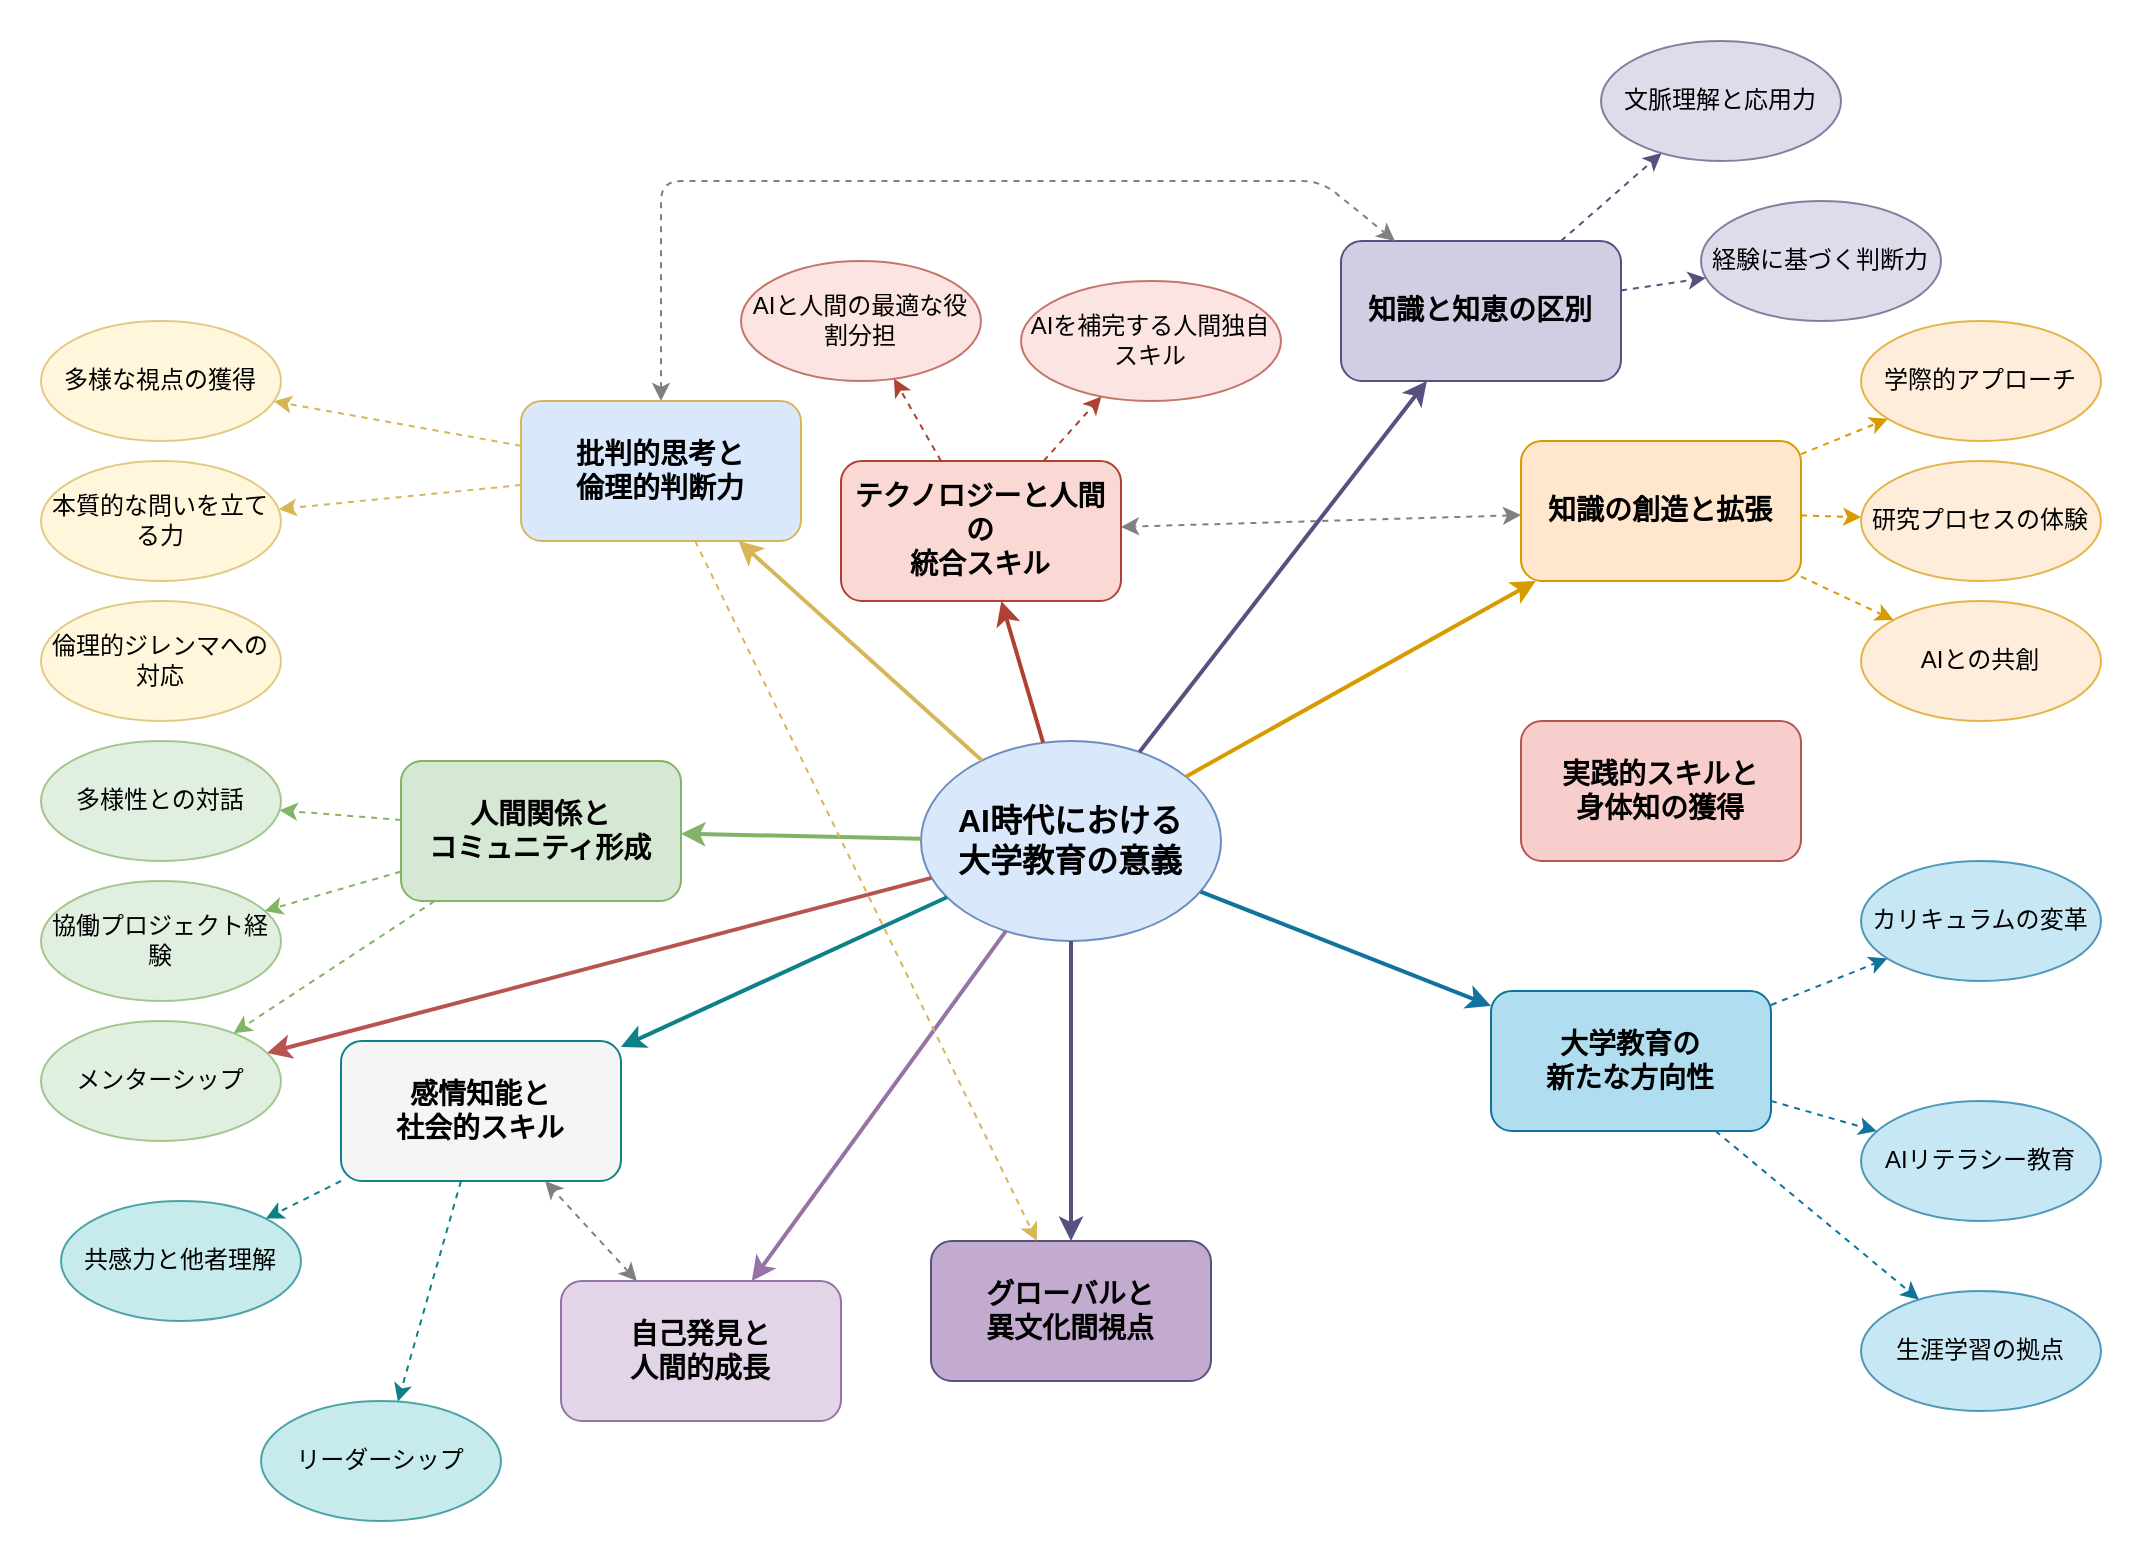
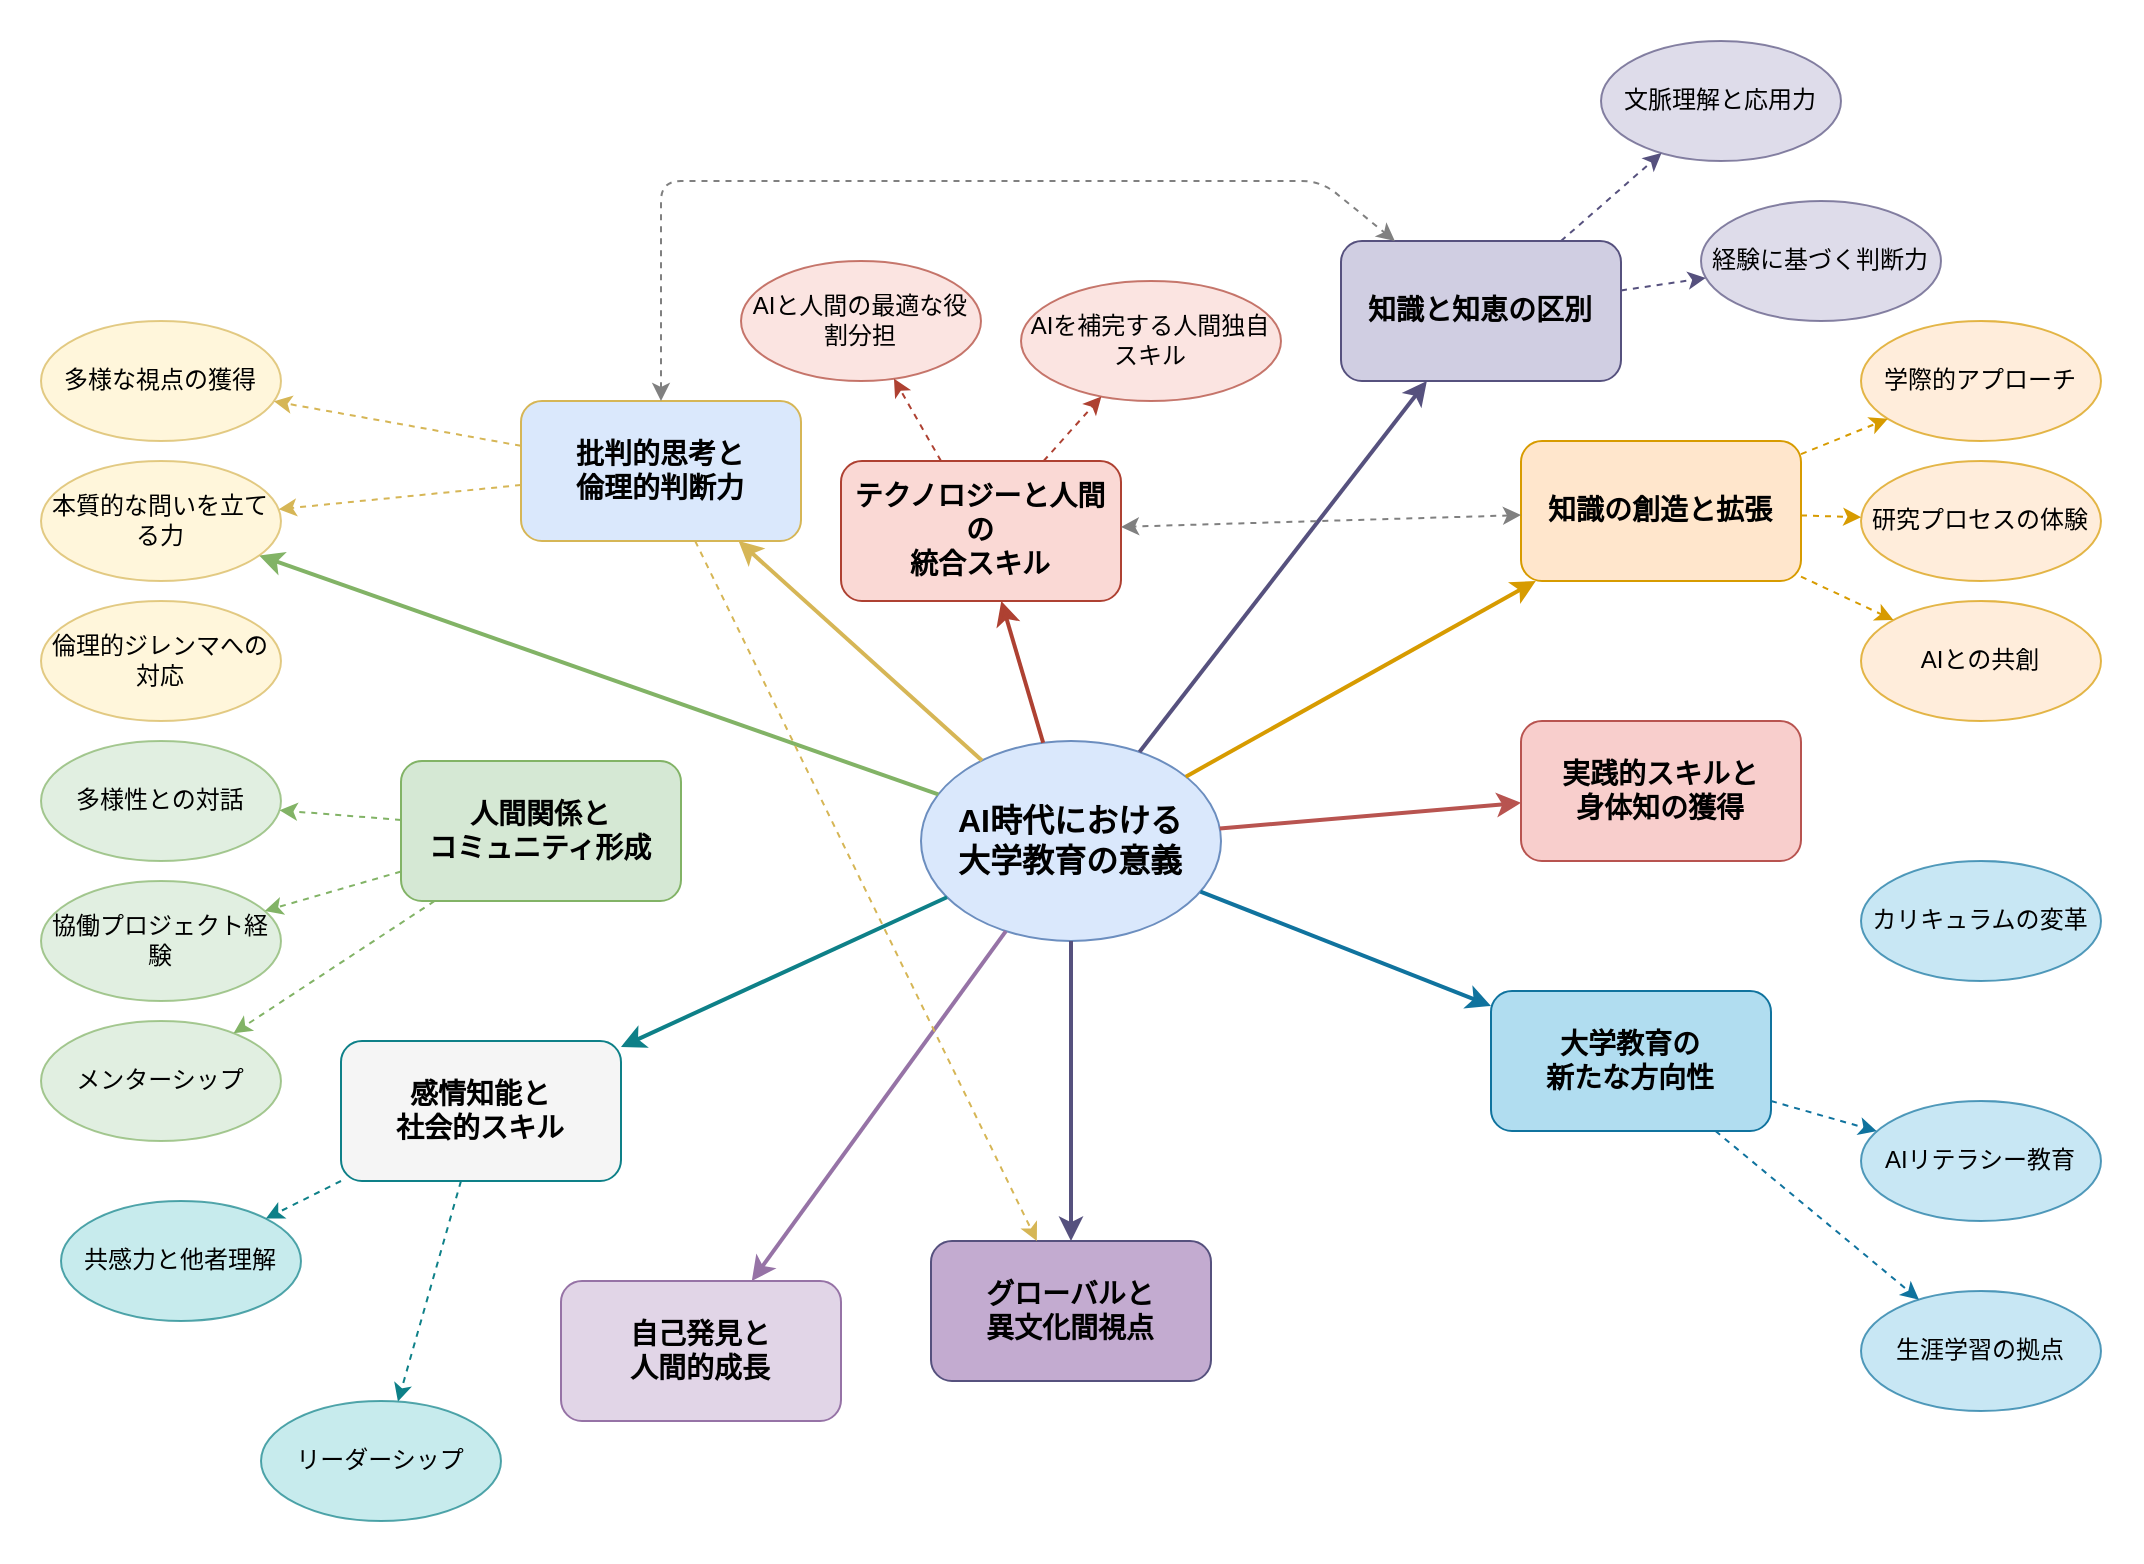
- <mxCell id="14" style="endArrow=classic;html=1;strokeWidth=2;strokeColor=#82b366;" edge="1" parent="1" source="2" target="4"><mxGeometry width="50" height="50" relative="1" as="geometry"><mxPoint x="470" y="410" as="sourcePoint" /><mxPoint x="520" y="360" as="targetPoint" /></mxGeometry></mxCell>
+ <mxCell id="14" style="endArrow=classic;html=1;strokeWidth=2;strokeColor=#82b366;" edge="1" parent="1" source="2" target="24"><mxGeometry width="50" height="50" relative="1" as="geometry"><mxPoint x="470" y="410" as="sourcePoint" /><mxPoint x="520" y="360" as="targetPoint" /></mxGeometry></mxCell>
- <mxCell id="17" style="endArrow=classic;html=1;strokeWidth=2;strokeColor=#b85450;" edge="1" parent="1" source="2" target="31"><mxGeometry width="50" height="50" relative="1" as="geometry"><mxPoint x="500" y="440" as="sourcePoint" /><mxPoint x="550" y="390" as="targetPoint" /></mxGeometry></mxCell>
+ <mxCell id="17" style="endArrow=classic;html=1;strokeWidth=2;strokeColor=#b85450;" edge="1" parent="1" source="2" target="7"><mxGeometry width="50" height="50" relative="1" as="geometry"><mxPoint x="500" y="440" as="sourcePoint" /><mxPoint x="550" y="390" as="targetPoint" /></mxGeometry></mxCell>
- <mxCell id="52" style="endArrow=classic;html=1;dashed=1;strokeColor=#10739e;" edge="1" parent="1" source="8" target="49"><mxGeometry width="50" height="50" relative="1" as="geometry"><mxPoint x="690" y="630" as="sourcePoint" /><mxPoint x="740" y="580" as="targetPoint" /></mxGeometry></mxCell>
- <mxCell id="61" style="endArrow=classic;startArrow=classic;html=1;dashed=1;strokeColor=#808080;" edge="1" parent="1" source="5" target="11"><mxGeometry width="50" height="50" relative="1" as="geometry"><mxPoint x="760" y="700" as="sourcePoint" /><mxPoint x="810" y="650" as="targetPoint" /></mxGeometry></mxCell>
